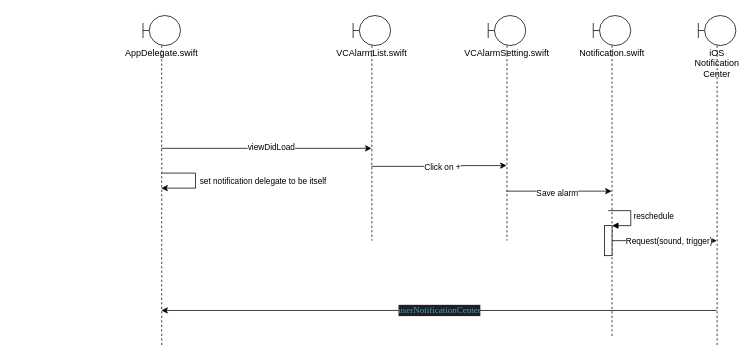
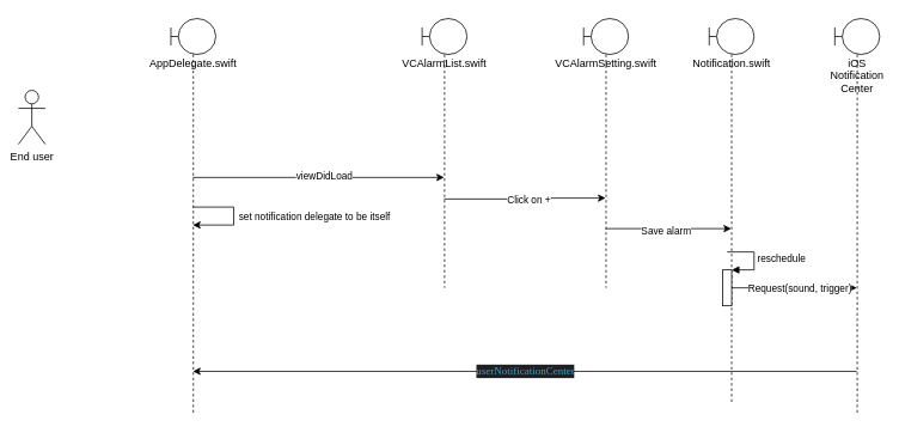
+ <mxCell id="2" value="End user" style="shape=umlActor;verticalLabelPosition=bottom;verticalAlign=top;html=1;" vertex="1" parent="1"><mxGeometry x="20" y="100" width="30" height="60" as="geometry" /></mxCell>
